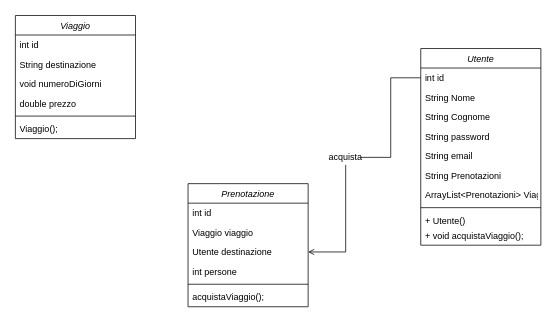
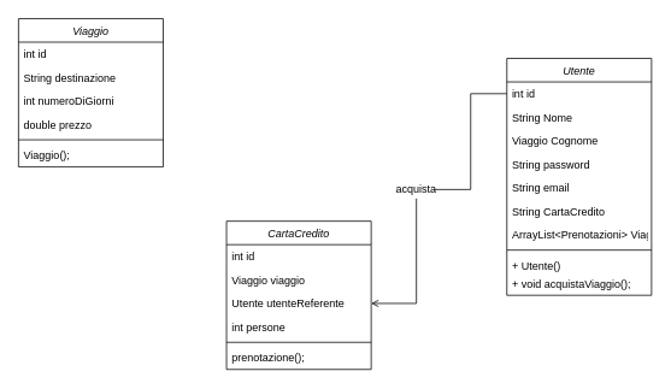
- <mxCell id="5" value="void numeroDiGiorni" style="text;align=left;verticalAlign=top;spacingLeft=4;spacingRight=4;overflow=hidden;rotatable=0;points=[[0,0.5],[1,0.5]];portConstraint=eastwest;rounded=0;shadow=0;html=0;" parent="2" vertex="1"><mxGeometry y="78" width="160" height="26" as="geometry" /></mxCell>
+ <mxCell id="5" value="int numeroDiGiorni" style="text;align=left;verticalAlign=top;spacingLeft=4;spacingRight=4;overflow=hidden;rotatable=0;points=[[0,0.5],[1,0.5]];portConstraint=eastwest;rounded=0;shadow=0;html=0;" parent="2" vertex="1"><mxGeometry y="78" width="160" height="26" as="geometry" /></mxCell>
- <mxCell id="12" value="String Cognome" style="text;align=left;verticalAlign=top;spacingLeft=4;spacingRight=4;overflow=hidden;rotatable=0;points=[[0,0.5],[1,0.5]];portConstraint=eastwest;" vertex="1" parent="9"><mxGeometry y="78" width="160" height="26" as="geometry" /></mxCell>
+ <mxCell id="12" value="Viaggio Cognome" style="text;align=left;verticalAlign=top;spacingLeft=4;spacingRight=4;overflow=hidden;rotatable=0;points=[[0,0.5],[1,0.5]];portConstraint=eastwest;" vertex="1" parent="9"><mxGeometry y="78" width="160" height="26" as="geometry" /></mxCell>
- <mxCell id="15" value="String Prenotazioni" style="text;align=left;verticalAlign=top;spacingLeft=4;spacingRight=4;overflow=hidden;rotatable=0;points=[[0,0.5],[1,0.5]];portConstraint=eastwest;" vertex="1" parent="9"><mxGeometry y="156" width="160" height="26" as="geometry" /></mxCell>
+ <mxCell id="15" value="String CartaCredito" style="text;align=left;verticalAlign=top;spacingLeft=4;spacingRight=4;overflow=hidden;rotatable=0;points=[[0,0.5],[1,0.5]];portConstraint=eastwest;" vertex="1" parent="9"><mxGeometry y="156" width="160" height="26" as="geometry" /></mxCell>
- <mxCell id="23" value="Prenotazione" style="swimlane;fontStyle=2;align=center;verticalAlign=top;childLayout=stackLayout;horizontal=1;startSize=26;horizontalStack=0;resizeParent=1;resizeLast=0;collapsible=1;marginBottom=0;rounded=0;shadow=0;strokeWidth=1;" vertex="1" parent="1"><mxGeometry x="250" y="244" width="160" height="164" as="geometry"><mxRectangle x="230" y="140" width="160" height="26" as="alternateBounds" /></mxGeometry></mxCell>
+ <mxCell id="23" value="CartaCredito" style="swimlane;fontStyle=2;align=center;verticalAlign=top;childLayout=stackLayout;horizontal=1;startSize=26;horizontalStack=0;resizeParent=1;resizeLast=0;collapsible=1;marginBottom=0;rounded=0;shadow=0;strokeWidth=1;" vertex="1" parent="1"><mxGeometry x="250" y="244" width="160" height="164" as="geometry"><mxRectangle x="230" y="140" width="160" height="26" as="alternateBounds" /></mxGeometry></mxCell>
- <mxCell id="26" value="Utente destinazione" style="text;align=left;verticalAlign=top;spacingLeft=4;spacingRight=4;overflow=hidden;rotatable=0;points=[[0,0.5],[1,0.5]];portConstraint=eastwest;rounded=0;shadow=0;html=0;" vertex="1" parent="23"><mxGeometry y="78" width="160" height="26" as="geometry" /></mxCell>
+ <mxCell id="26" value="Utente utenteReferente" style="text;align=left;verticalAlign=top;spacingLeft=4;spacingRight=4;overflow=hidden;rotatable=0;points=[[0,0.5],[1,0.5]];portConstraint=eastwest;rounded=0;shadow=0;html=0;" vertex="1" parent="23"><mxGeometry y="78" width="160" height="26" as="geometry" /></mxCell>
- <mxCell id="29" value="acquistaViaggio();" style="text;align=left;verticalAlign=top;spacingLeft=4;spacingRight=4;overflow=hidden;rotatable=0;points=[[0,0.5],[1,0.5]];portConstraint=eastwest;" vertex="1" parent="23"><mxGeometry y="138" width="160" height="26" as="geometry" /></mxCell>
+ <mxCell id="29" value="prenotazione();" style="text;align=left;verticalAlign=top;spacingLeft=4;spacingRight=4;overflow=hidden;rotatable=0;points=[[0,0.5],[1,0.5]];portConstraint=eastwest;" vertex="1" parent="23"><mxGeometry y="138" width="160" height="26" as="geometry" /></mxCell>
